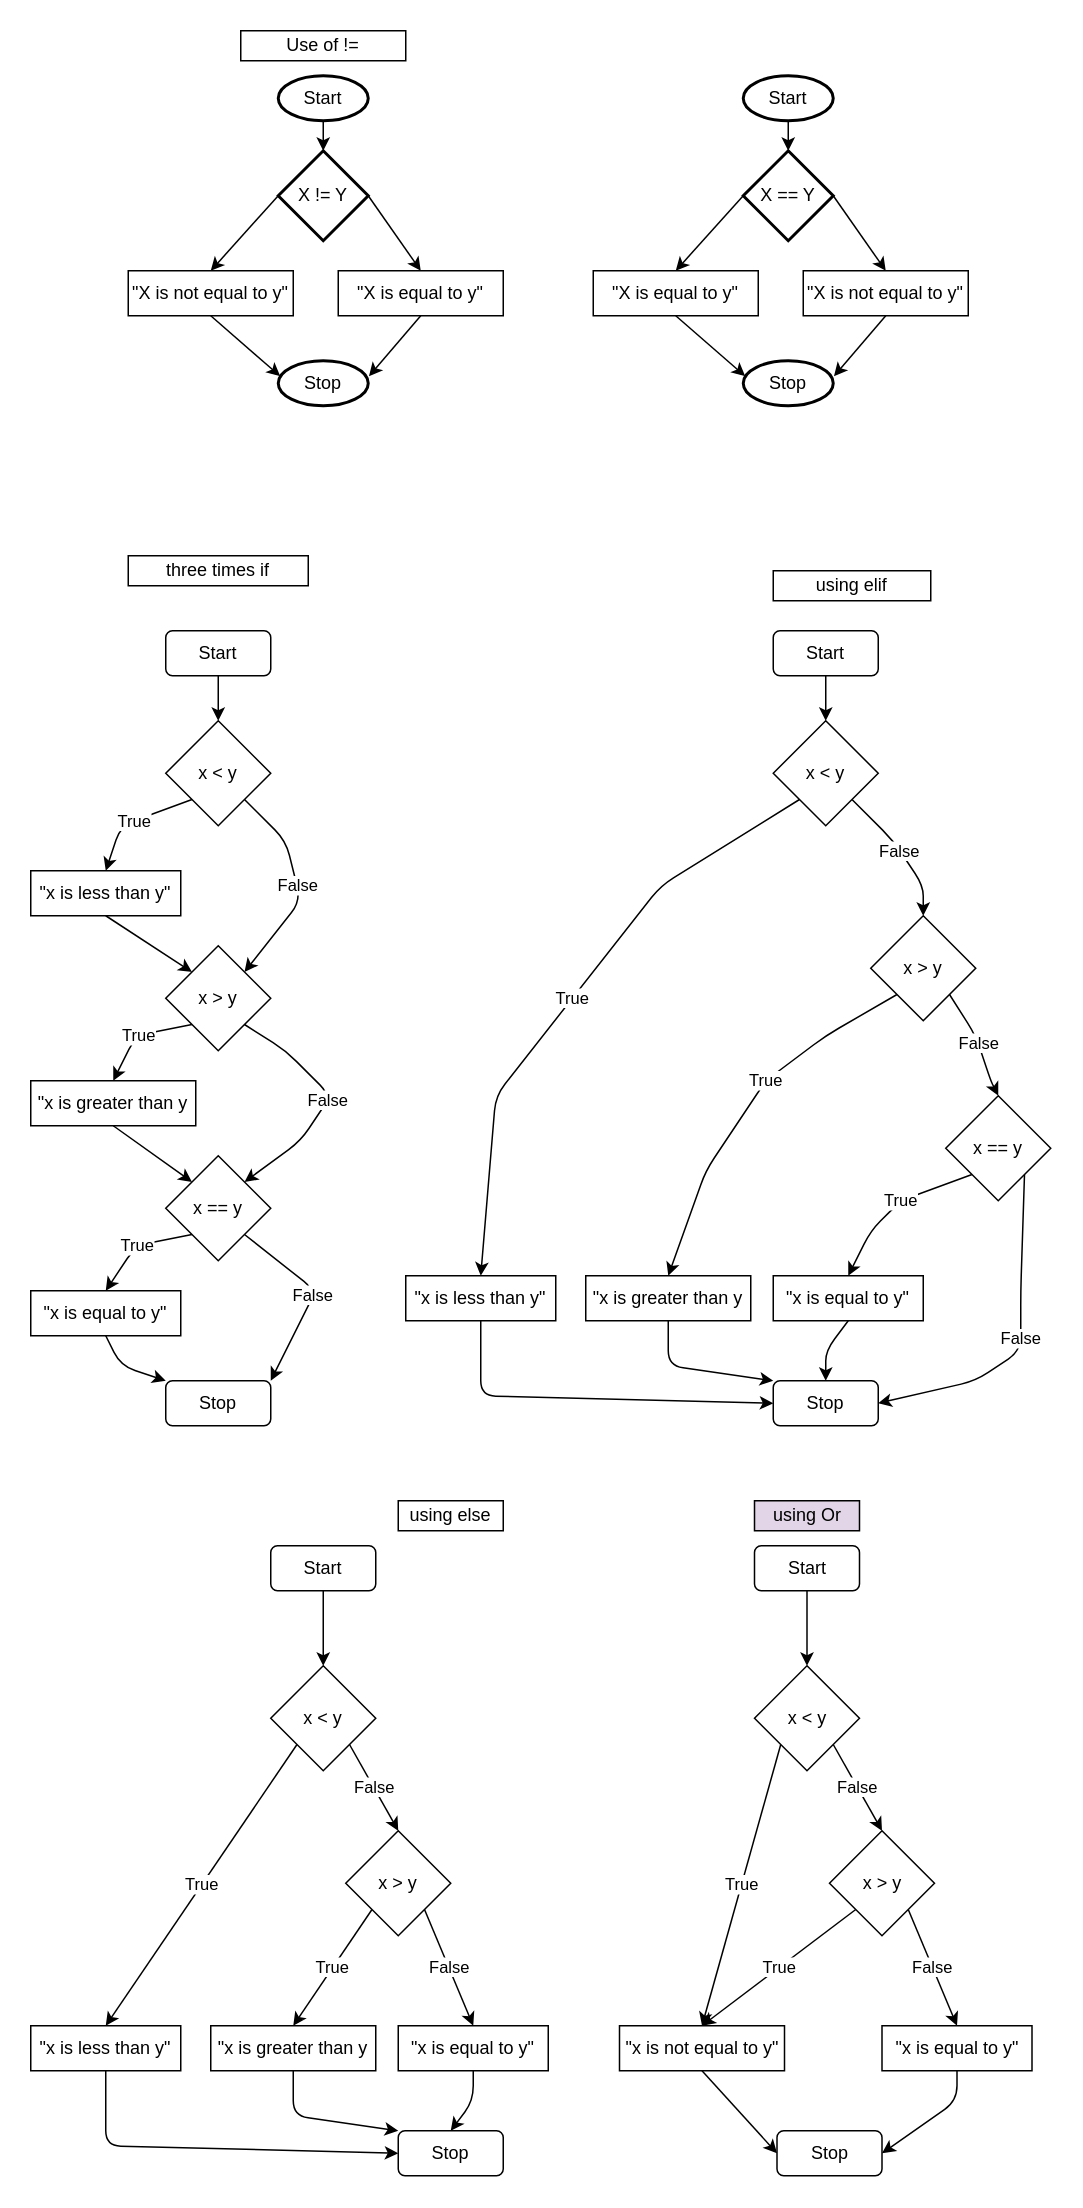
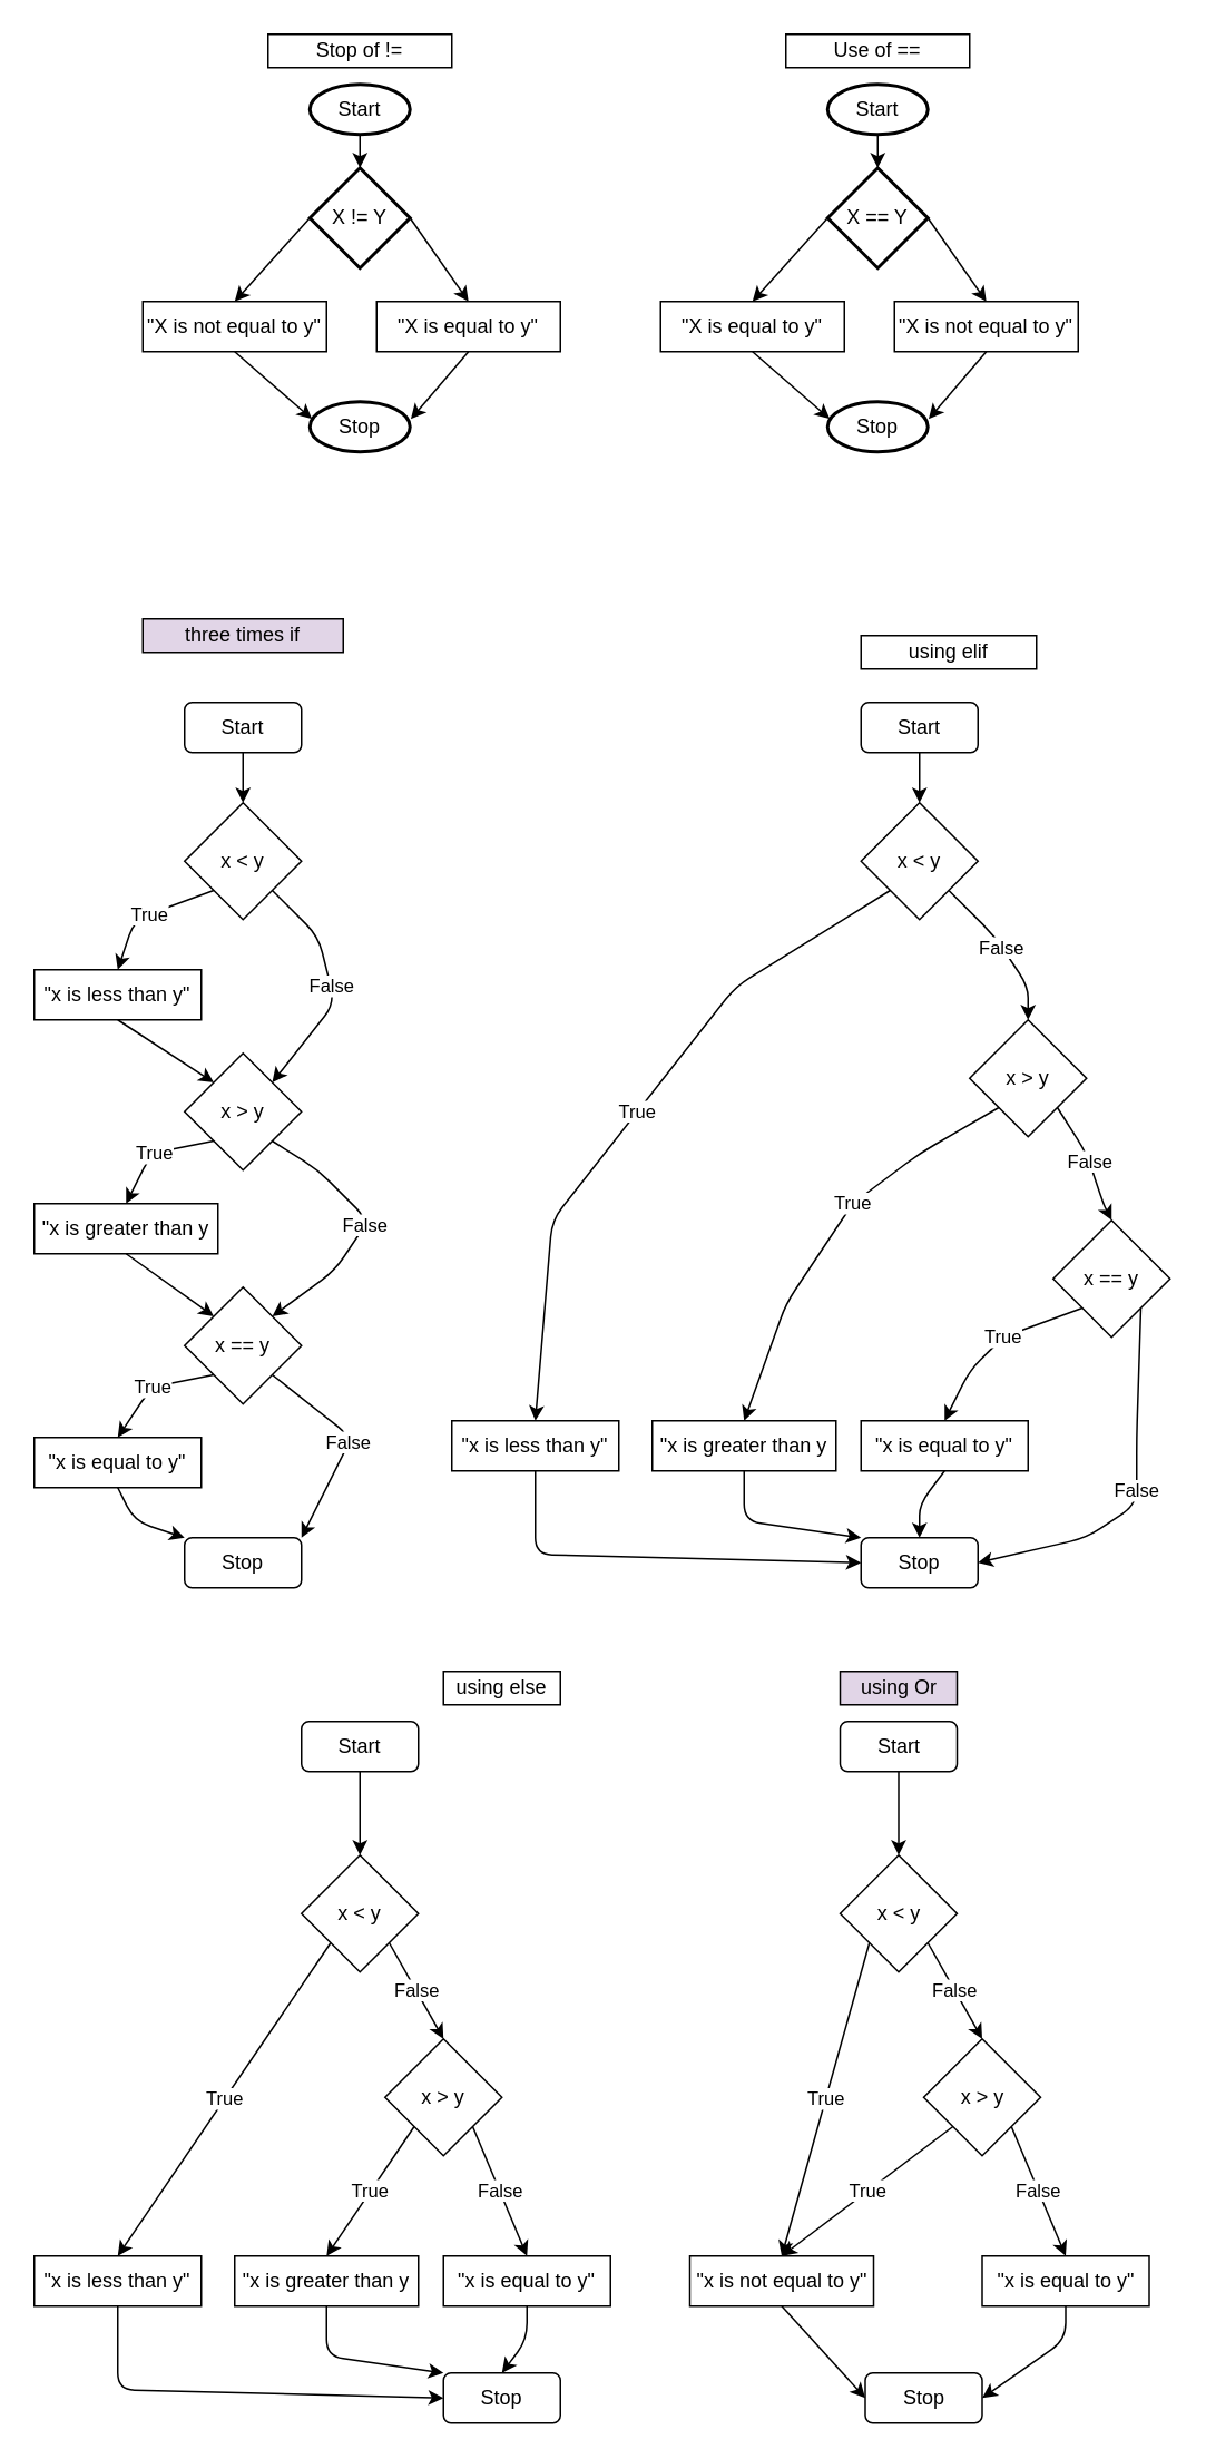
- <mxCell id="80" value="Use of !=" style="rounded=0;whiteSpace=wrap;html=1;" parent="1" vertex="1"><mxGeometry x="160" y="20" width="110" height="20" as="geometry" /></mxCell>
+ <mxCell id="80" value="Stop of !=" style="rounded=0;whiteSpace=wrap;html=1;" parent="1" vertex="1"><mxGeometry x="160" y="20" width="110" height="20" as="geometry" /></mxCell>
+ <mxCell id="91" value="Use of ==" style="rounded=0;whiteSpace=wrap;html=1;" parent="1" vertex="1"><mxGeometry x="470" y="20" width="110" height="20" as="geometry" /></mxCell>
- <mxCell id="20" value="three times if" style="whiteSpace=wrap;html=1;" parent="1" vertex="1"><mxGeometry x="85" y="370" width="120" height="20" as="geometry" /></mxCell>
+ <mxCell id="20" value="three times if" style="whiteSpace=wrap;html=1;fillColor=#e1d5e7;" parent="1" vertex="1"><mxGeometry x="85" y="370" width="120" height="20" as="geometry" /></mxCell>
